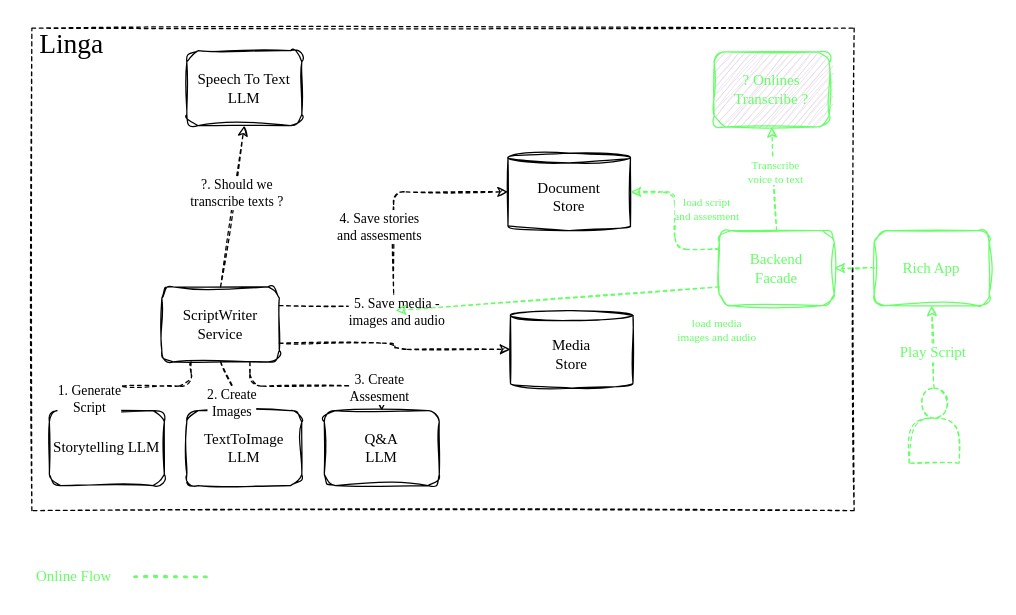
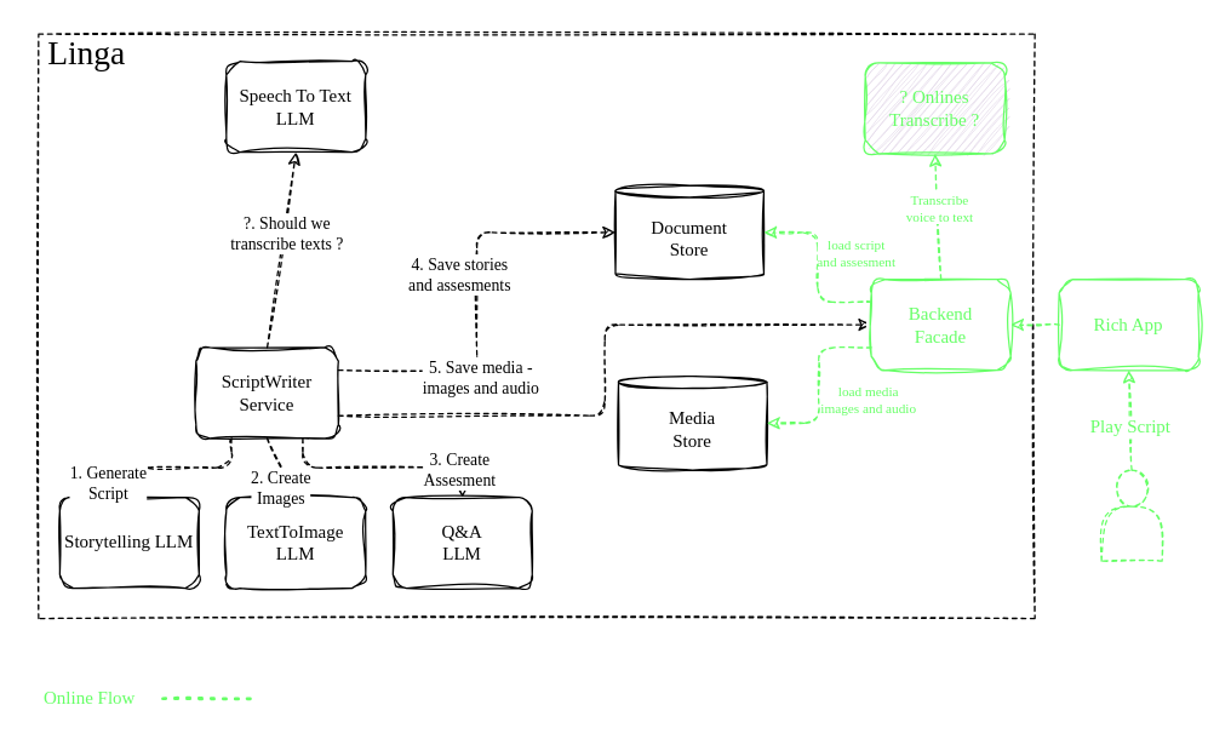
- <mxCell id="26" value="" style="endArrow=classic;html=1;dashed=1;sketch=1;strokeWidth=1;fontFamily=Comic Sans MS;fontSize=22;elbow=vertical;exitX=0;exitY=0.75;exitDx=0;exitDy=0;edgeStyle=orthogonalEdgeStyle;strokeColor=#66FF66;" parent="1" source="22" target="18" edge="1"><mxGeometry width="50" height="50" relative="1" as="geometry"><mxPoint x="453" y="508" as="sourcePoint" /><mxPoint x="503" y="458" as="targetPoint" /></mxGeometry></mxCell>
+ <mxCell id="26" value="" style="endArrow=classic;html=1;dashed=1;sketch=1;strokeWidth=1;fontFamily=Comic Sans MS;fontSize=22;elbow=vertical;exitX=0;exitY=0.75;exitDx=0;exitDy=0;entryX=1;entryY=0.5;entryDx=0;entryDy=0;entryPerimeter=0;edgeStyle=orthogonalEdgeStyle;strokeColor=#66FF66;" parent="1" source="22" target="14" edge="1"><mxGeometry width="50" height="50" relative="1" as="geometry"><mxPoint x="453" y="508" as="sourcePoint" /><mxPoint x="503" y="458" as="targetPoint" /></mxGeometry></mxCell>
- <mxCell id="15" value="" style="endArrow=classic;html=1;dashed=1;sketch=1;strokeWidth=1;fontFamily=Comic Sans MS;elbow=vertical;exitX=1;exitY=0.75;exitDx=0;exitDy=0;entryX=0;entryY=0.5;entryDx=0;entryDy=0;entryPerimeter=0;edgeStyle=orthogonalEdgeStyle;" parent="1" source="3" target="14" edge="1"><mxGeometry width="50" height="50" relative="1" as="geometry"><mxPoint x="494" y="516" as="sourcePoint" /><mxPoint x="544" y="466" as="targetPoint" /></mxGeometry></mxCell>
+ <mxCell id="15" value="" style="endArrow=classic;html=1;dashed=1;sketch=1;strokeWidth=1;fontFamily=Comic Sans MS;elbow=vertical;exitX=1;exitY=0.75;exitDx=0;exitDy=0;edgeStyle=orthogonalEdgeStyle;" parent="1" source="3" target="22" edge="1"><mxGeometry width="50" height="50" relative="1" as="geometry"><mxPoint x="494" y="516" as="sourcePoint" /><mxPoint x="544" y="466" as="targetPoint" /></mxGeometry></mxCell>
